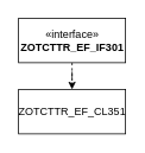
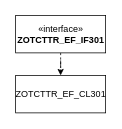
- <mxCell id="4" value="ZOTCTTR_EF_CL351" style="html=1;" parent="1" vertex="1"><mxGeometry x="20" y="100" width="120" height="50" as="geometry" /></mxCell>
+ <mxCell id="4" value="ZOTCTTR_EF_CL301" style="html=1;" parent="1" vertex="1"><mxGeometry x="20" y="100" width="120" height="50" as="geometry" /></mxCell>
